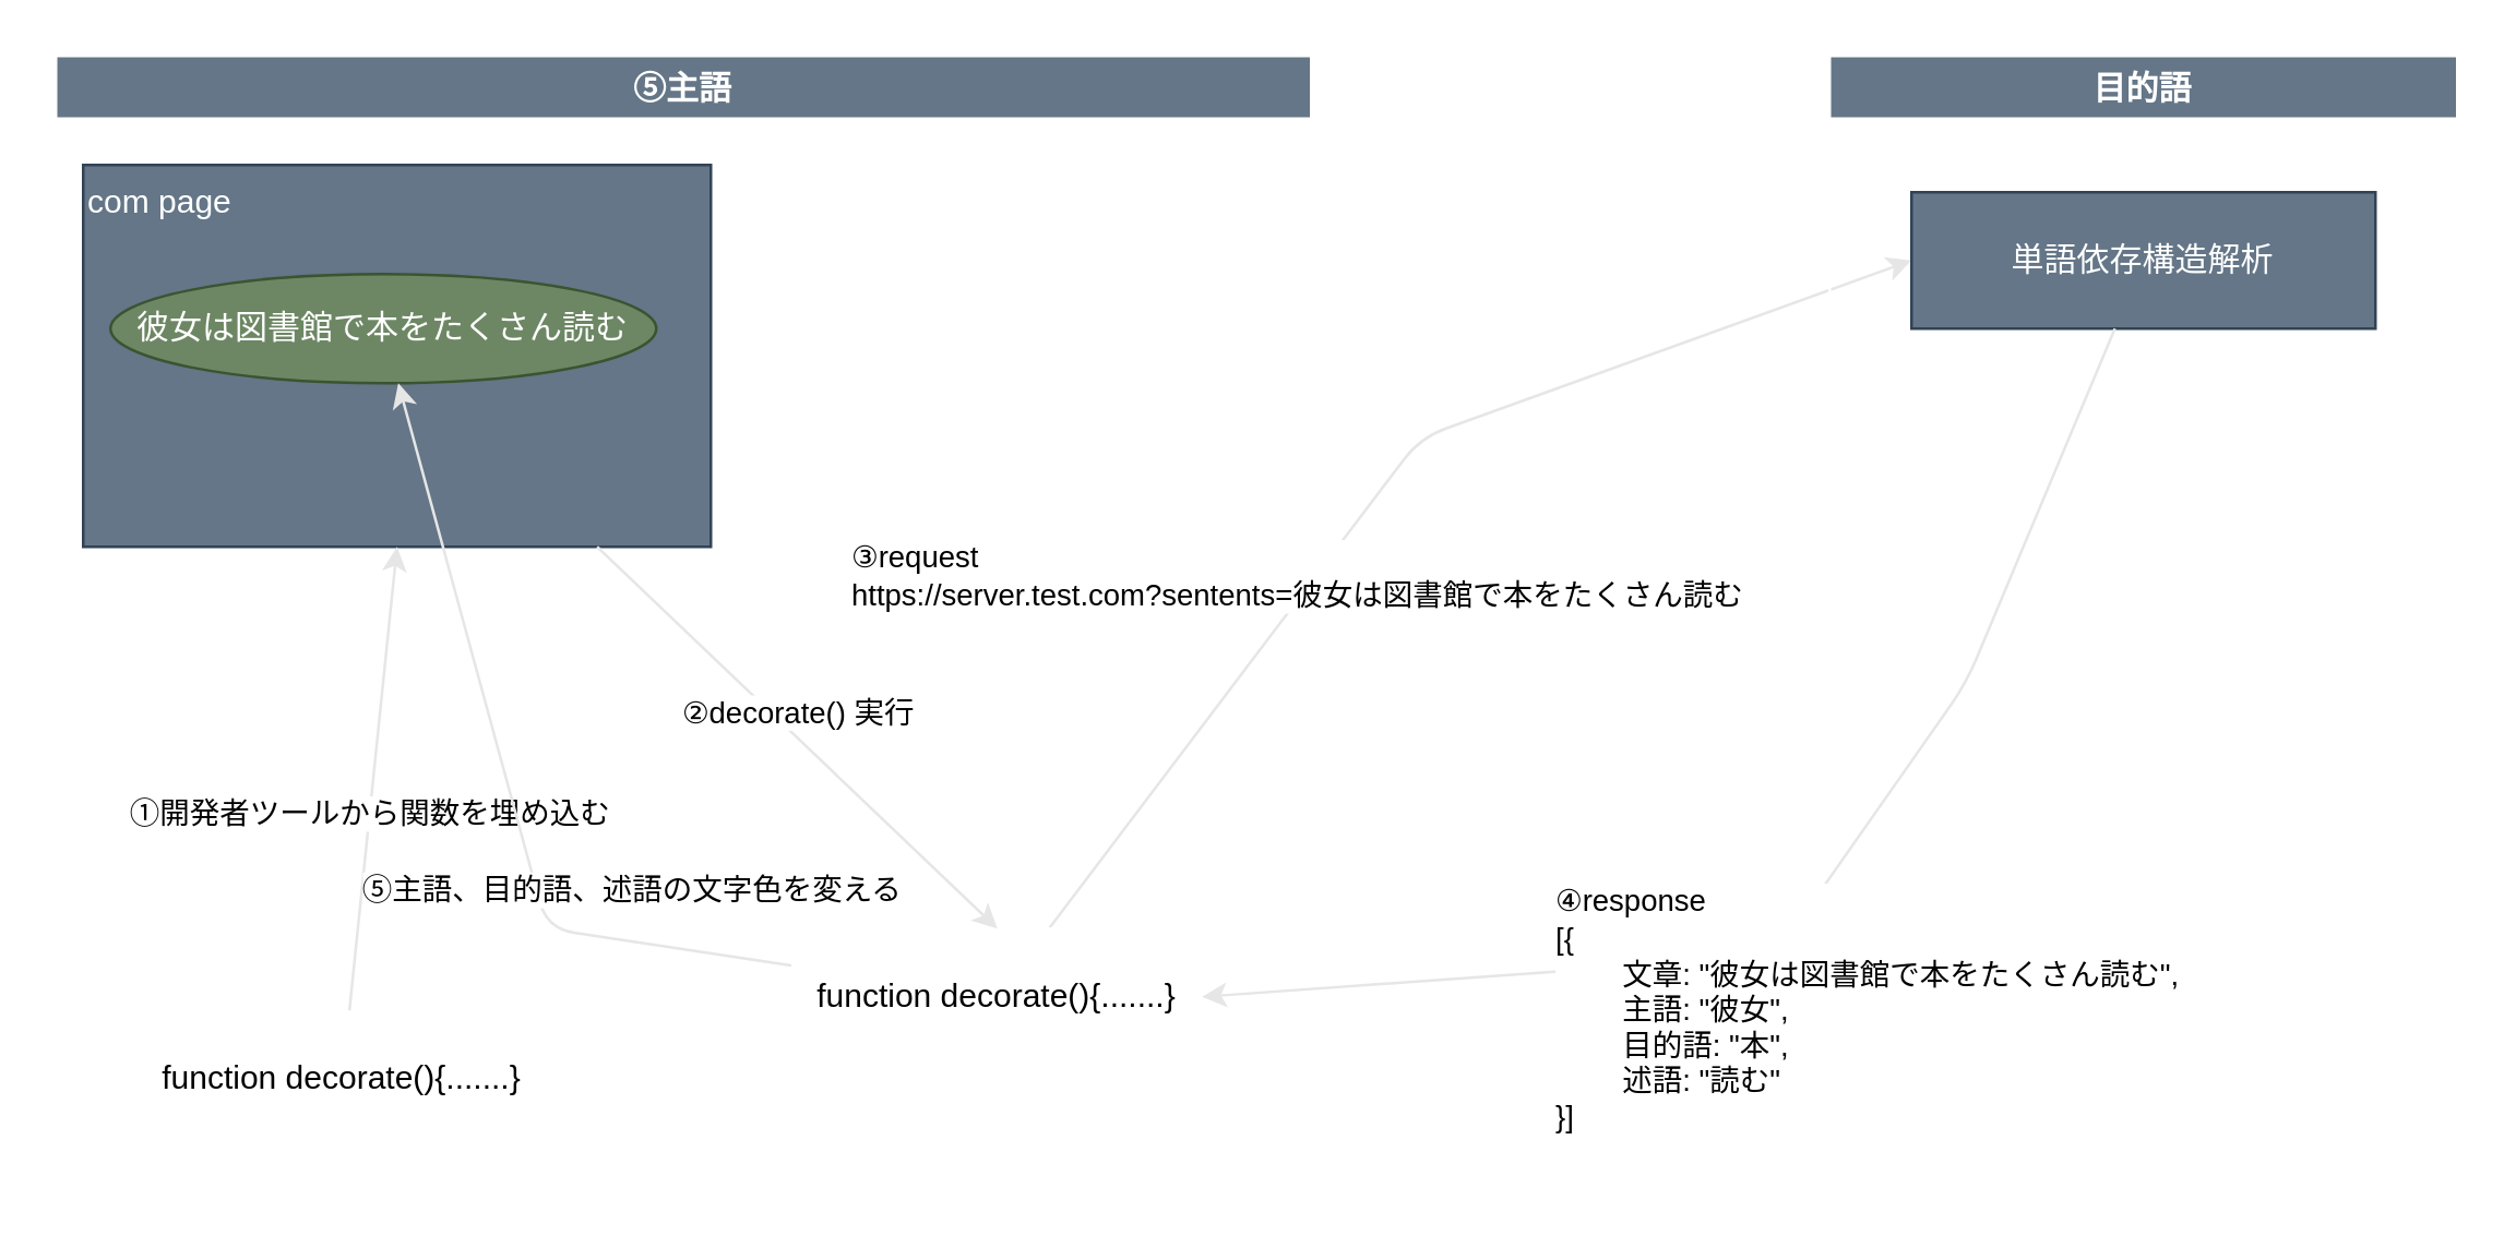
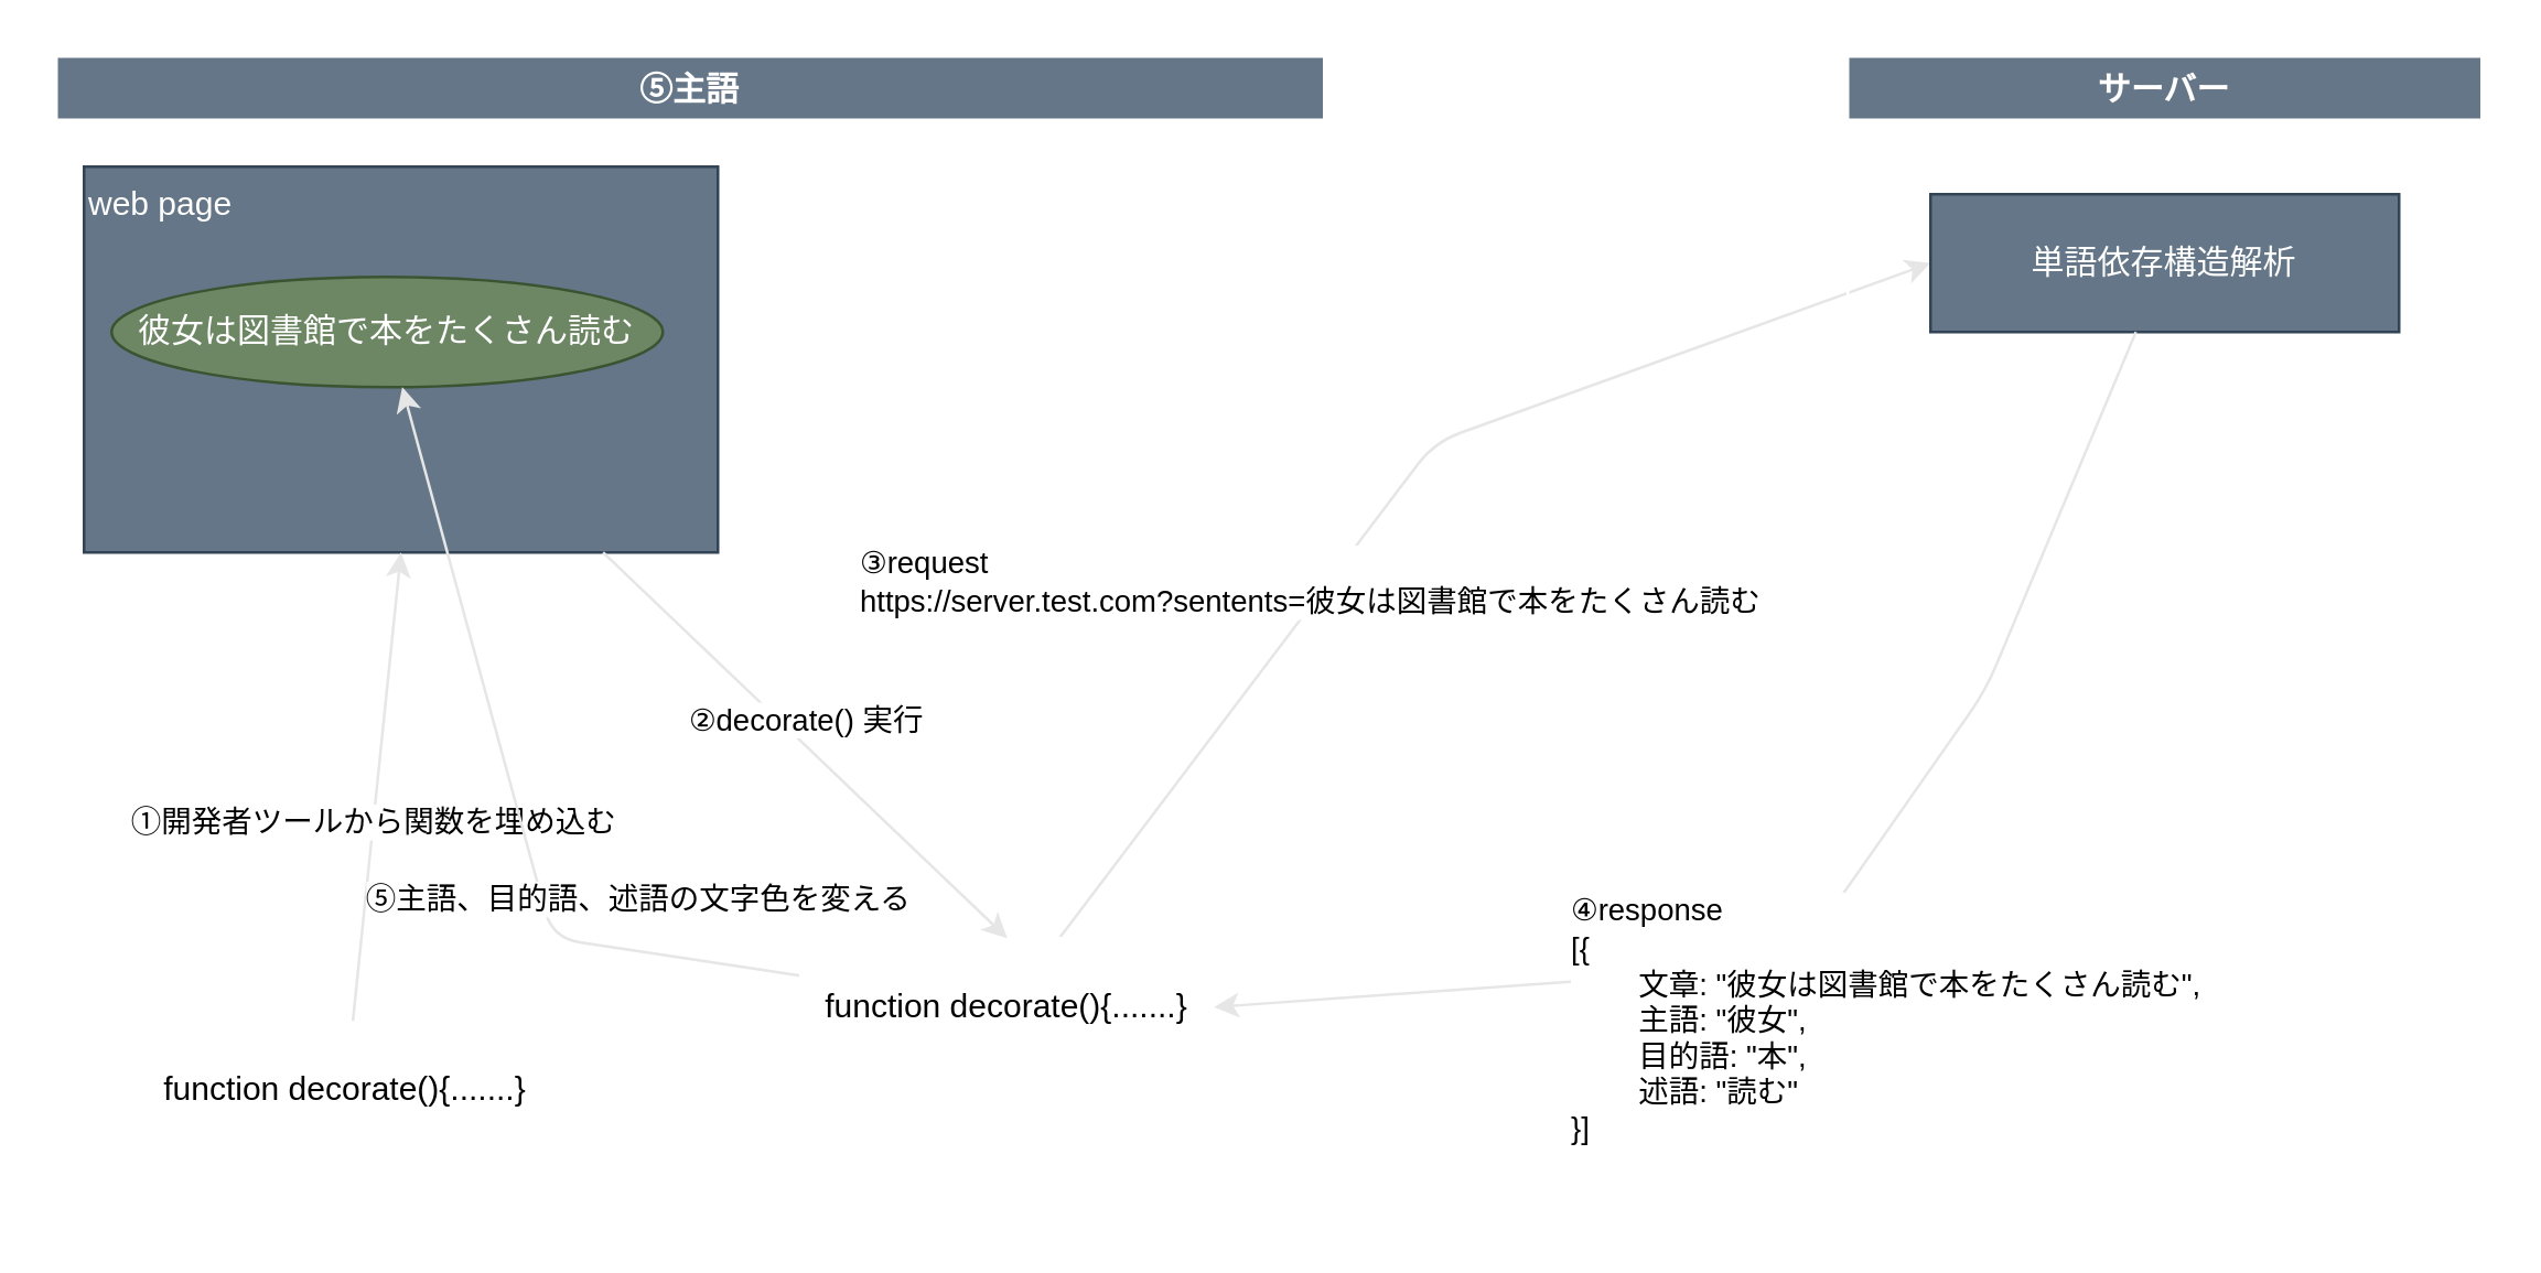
- <mxCell id="15" value="目的語" style="swimlane;fillColor=#647687;strokeColor=#FFFFFF;fontColor=#ffffff;" parent="1" vertex="1"><mxGeometry x="670" y="20" width="230" height="420" as="geometry"><mxRectangle x="60" y="50" width="80" height="23" as="alternateBounds" /></mxGeometry></mxCell>
+ <mxCell id="15" value="サーバー" style="swimlane;fillColor=#647687;strokeColor=#FFFFFF;fontColor=#ffffff;" parent="1" vertex="1"><mxGeometry x="670" y="20" width="230" height="420" as="geometry"><mxRectangle x="60" y="50" width="80" height="23" as="alternateBounds" /></mxGeometry></mxCell>
- <mxCell id="3" value="com page" style="whiteSpace=wrap;html=1;fillColor=#647687;fontColor=#ffffff;strokeColor=#314354;align=left;verticalAlign=top;" parent="2" vertex="1"><mxGeometry x="10" y="40" width="230" height="140" as="geometry" /></mxCell>
+ <mxCell id="3" value="web page" style="whiteSpace=wrap;html=1;fillColor=#647687;fontColor=#ffffff;strokeColor=#314354;align=left;verticalAlign=top;" parent="2" vertex="1"><mxGeometry x="10" y="40" width="230" height="140" as="geometry" /></mxCell>
